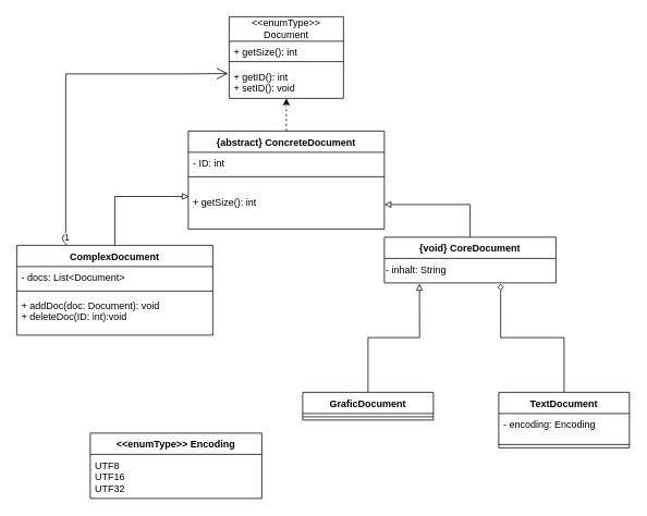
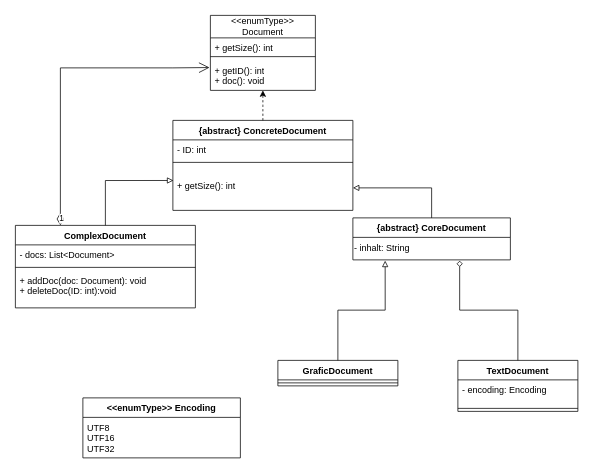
- <mxCell id="5" value="&lt;div&gt;+ getID(): int&lt;/div&gt;&lt;div&gt;+ setID(): void&lt;/div&gt;" style="text;strokeColor=none;fillColor=none;align=left;verticalAlign=top;spacingLeft=4;spacingRight=4;overflow=hidden;rotatable=0;points=[[0,0.5],[1,0.5]];portConstraint=eastwest;whiteSpace=wrap;html=1;" vertex="1" parent="2"><mxGeometry y="60" width="140" height="40" as="geometry" /></mxCell>
+ <mxCell id="5" value="&lt;div&gt;+ getID(): int&lt;/div&gt;&lt;div&gt;+ doc(): void&lt;/div&gt;" style="text;strokeColor=none;fillColor=none;align=left;verticalAlign=top;spacingLeft=4;spacingRight=4;overflow=hidden;rotatable=0;points=[[0,0.5],[1,0.5]];portConstraint=eastwest;whiteSpace=wrap;html=1;" vertex="1" parent="2"><mxGeometry y="60" width="140" height="40" as="geometry" /></mxCell>
- <mxCell id="14" value="&lt;div&gt;{void}&amp;nbsp;&lt;span style=&quot;background-color: transparent; color: light-dark(rgb(0, 0, 0), rgb(255, 255, 255));&quot;&gt;CoreDocument&lt;/span&gt;&lt;/div&gt;" style="swimlane;fontStyle=1;align=center;verticalAlign=top;childLayout=stackLayout;horizontal=1;startSize=26;horizontalStack=0;resizeParent=1;resizeParentMax=0;resizeLast=0;collapsible=1;marginBottom=0;whiteSpace=wrap;html=1;" parent="1" vertex="1"><mxGeometry x="470" y="290" width="210" height="56" as="geometry" /></mxCell>
+ <mxCell id="14" value="&lt;div&gt;{abstract}&amp;nbsp;&lt;span style=&quot;background-color: transparent; color: light-dark(rgb(0, 0, 0), rgb(255, 255, 255));&quot;&gt;CoreDocument&lt;/span&gt;&lt;/div&gt;" style="swimlane;fontStyle=1;align=center;verticalAlign=top;childLayout=stackLayout;horizontal=1;startSize=26;horizontalStack=0;resizeParent=1;resizeParentMax=0;resizeLast=0;collapsible=1;marginBottom=0;whiteSpace=wrap;html=1;" parent="1" vertex="1"><mxGeometry x="470" y="290" width="210" height="56" as="geometry" /></mxCell>
